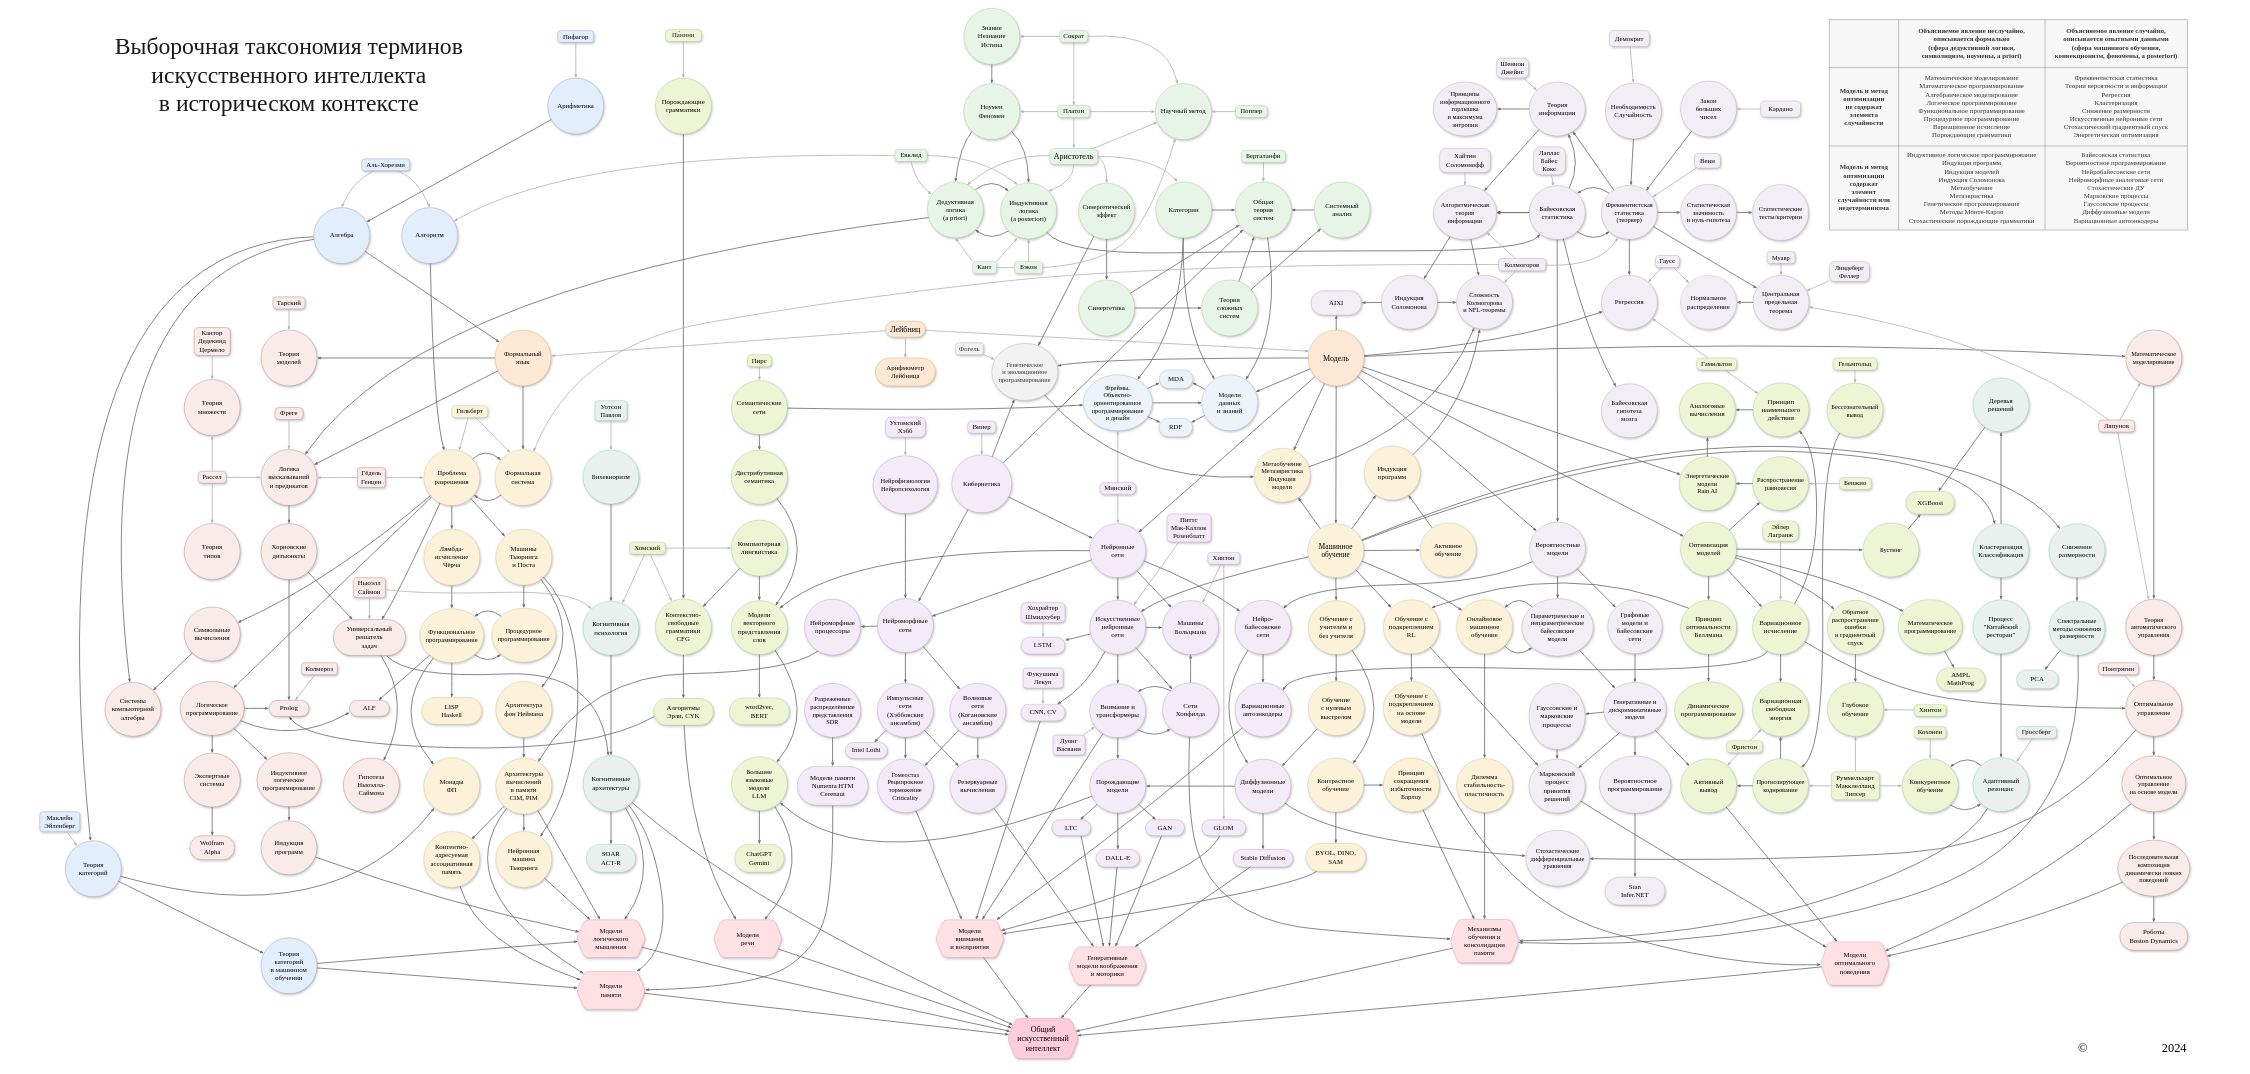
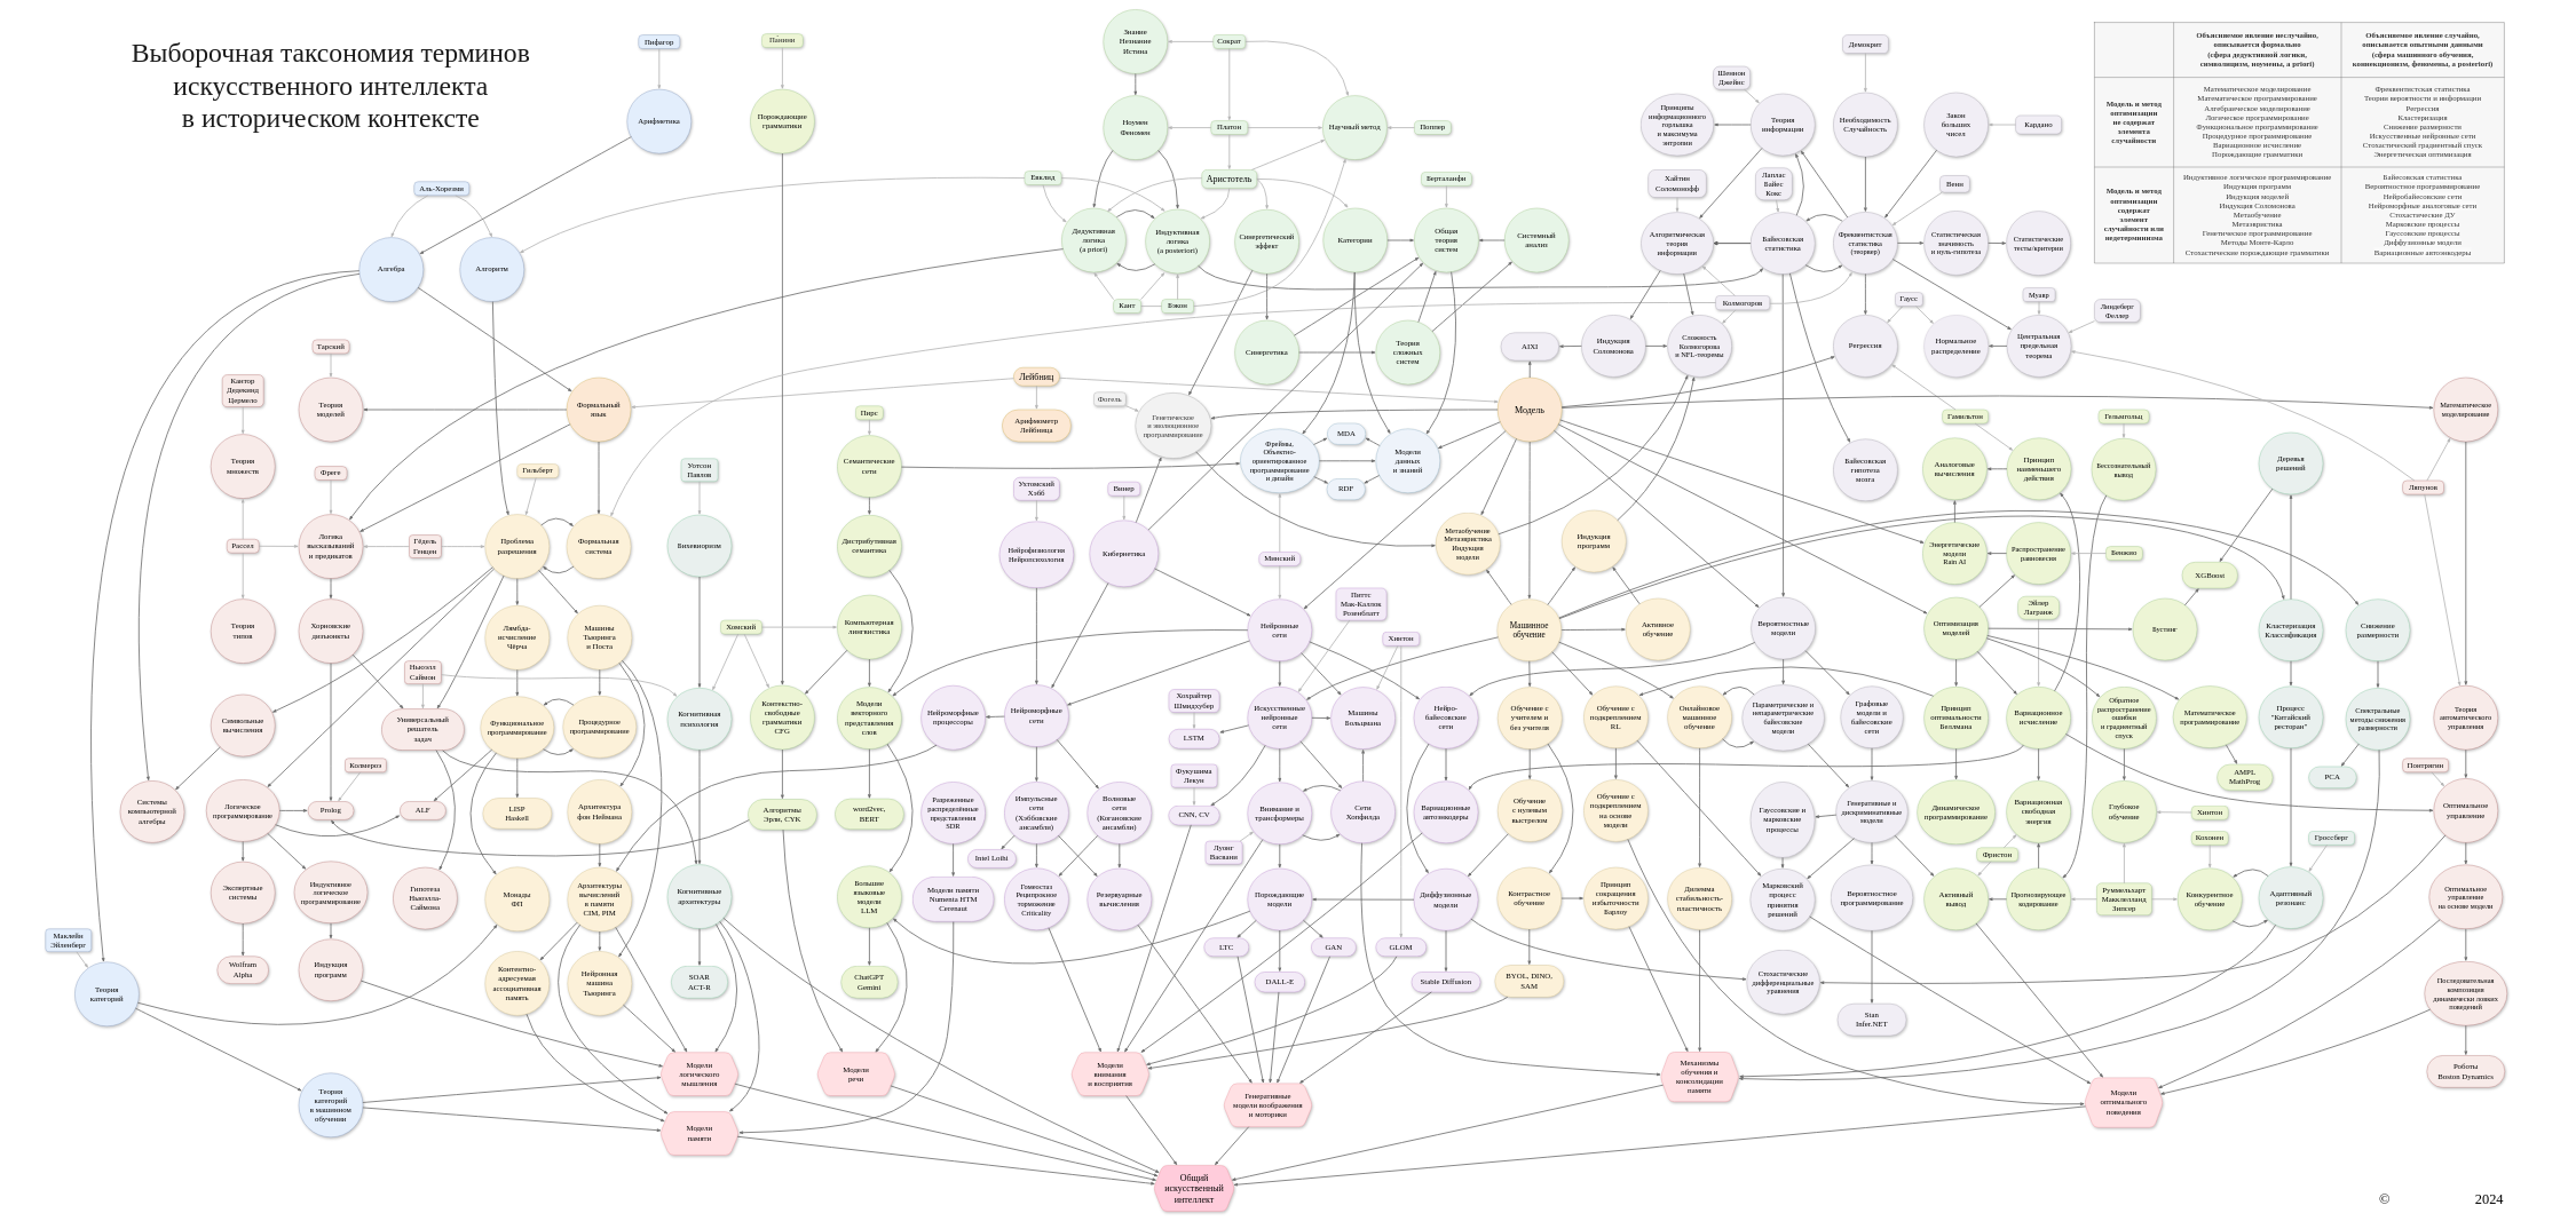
- <mxCell id="7" value="&lt;div&gt;&lt;font style=&quot;font-size: 17px;&quot;&gt;Необходимость&lt;/font&gt;&lt;/div&gt;&lt;div&gt;&lt;font style=&quot;font-size: 17px;&quot;&gt;Случайность&lt;/font&gt;&lt;/div&gt;" style="ellipse;whiteSpace=wrap;html=1;rounded=1;shadow=1;comic=0;labelBackgroundColor=none;strokeWidth=1;fontFamily=Times New Roman;fontSize=12;align=center;perimeterSpacing=0;strokeColor=#AFA9B5;fillStyle=auto;fillColor=#F1EEF5;verticalAlign=middle;fontColor=default;autosize=0;resizable=1;arcSize=26;" parent="1" vertex="1"><mxGeometry x="4013" y="206.5" width="140" height="140" as="geometry" /></mxCell>
+ <mxCell id="7" value="&lt;div&gt;&lt;font style=&quot;font-size: 17px;&quot;&gt;Необходимость&lt;/font&gt;&lt;/div&gt;&lt;div&gt;&lt;font style=&quot;font-size: 17px;&quot;&gt;Случайность&lt;/font&gt;&lt;/div&gt;" style="ellipse;whiteSpace=wrap;html=1;rounded=1;shadow=1;comic=0;labelBackgroundColor=none;strokeWidth=1;fontFamily=Times New Roman;fontSize=12;align=center;perimeterSpacing=0;strokeColor=#AFA9B5;fillStyle=auto;fillColor=#F1EEF5;verticalAlign=middle;fontColor=default;autosize=0;resizable=1;arcSize=26;" parent="1" vertex="1"><mxGeometry x="4003" y="201.5" width="140" height="140" as="geometry" /></mxCell>
- <mxCell id="91" value="" style="edgeStyle=none;rounded=1;html=1;labelBackgroundColor=none;startArrow=none;startFill=0;startSize=5;endArrow=classicThin;endFill=1;endSize=5;jettySize=auto;orthogonalLoop=1;strokeColor=#B3B3B3;strokeWidth=2;fontFamily=Times New Roman;fontSize=12;entryX=0.274;entryY=0.056;entryDx=0;entryDy=0;entryPerimeter=0;" parent="1" source="89" target="77" edge="1"><mxGeometry relative="1" as="geometry"><mxPoint x="1209" y="1070" as="sourcePoint" /><mxPoint x="1273" y="1128" as="targetPoint" /></mxGeometry></mxCell>
